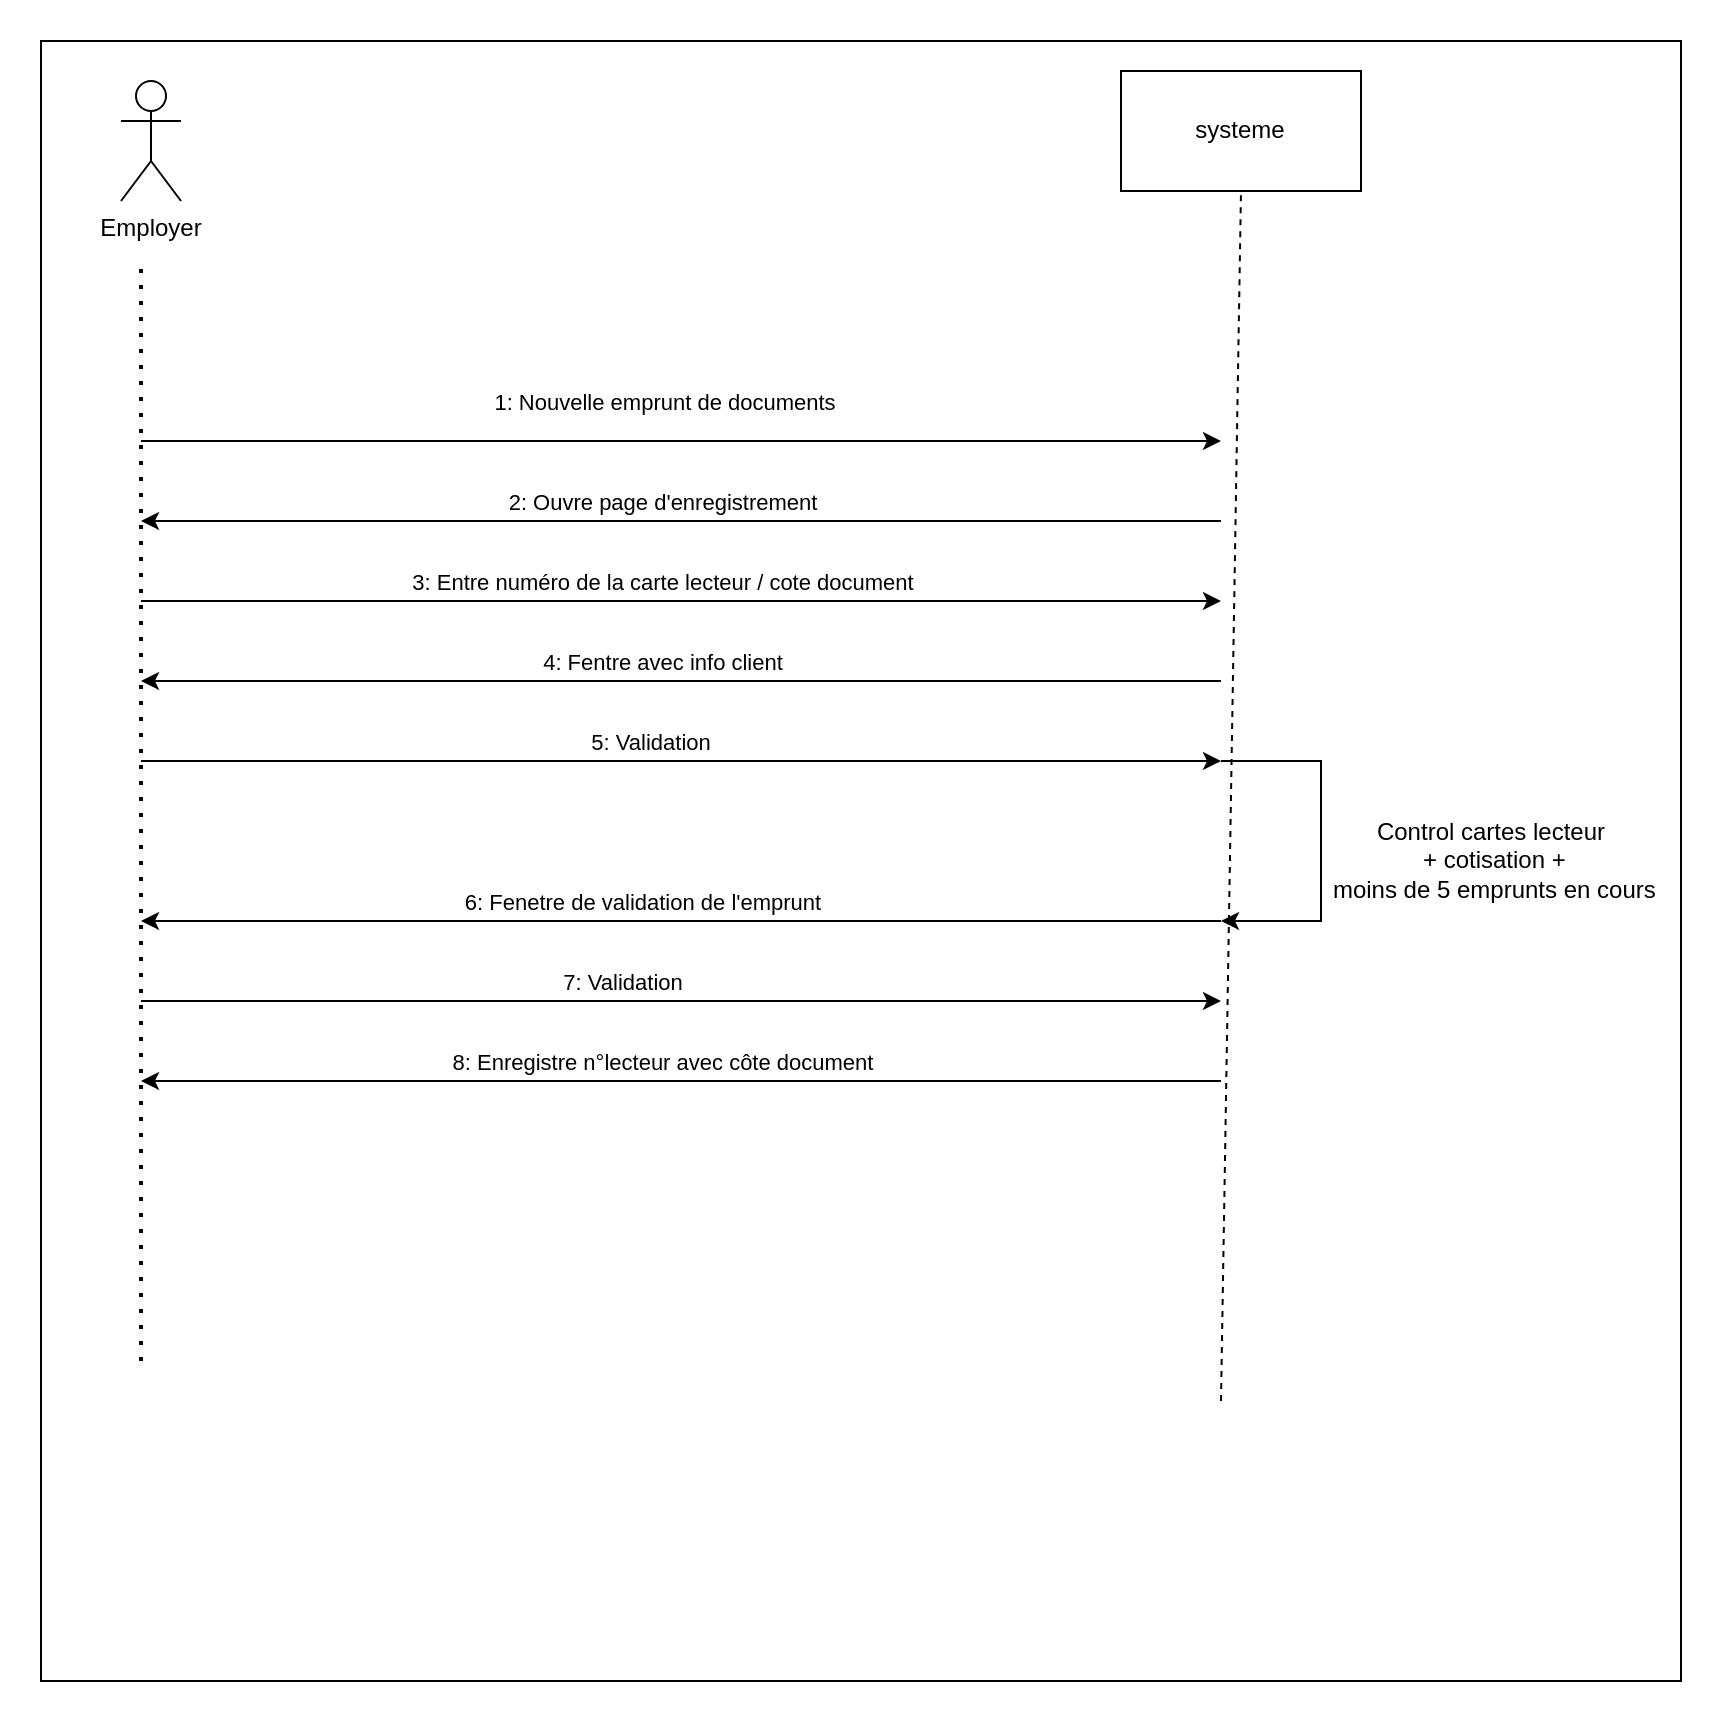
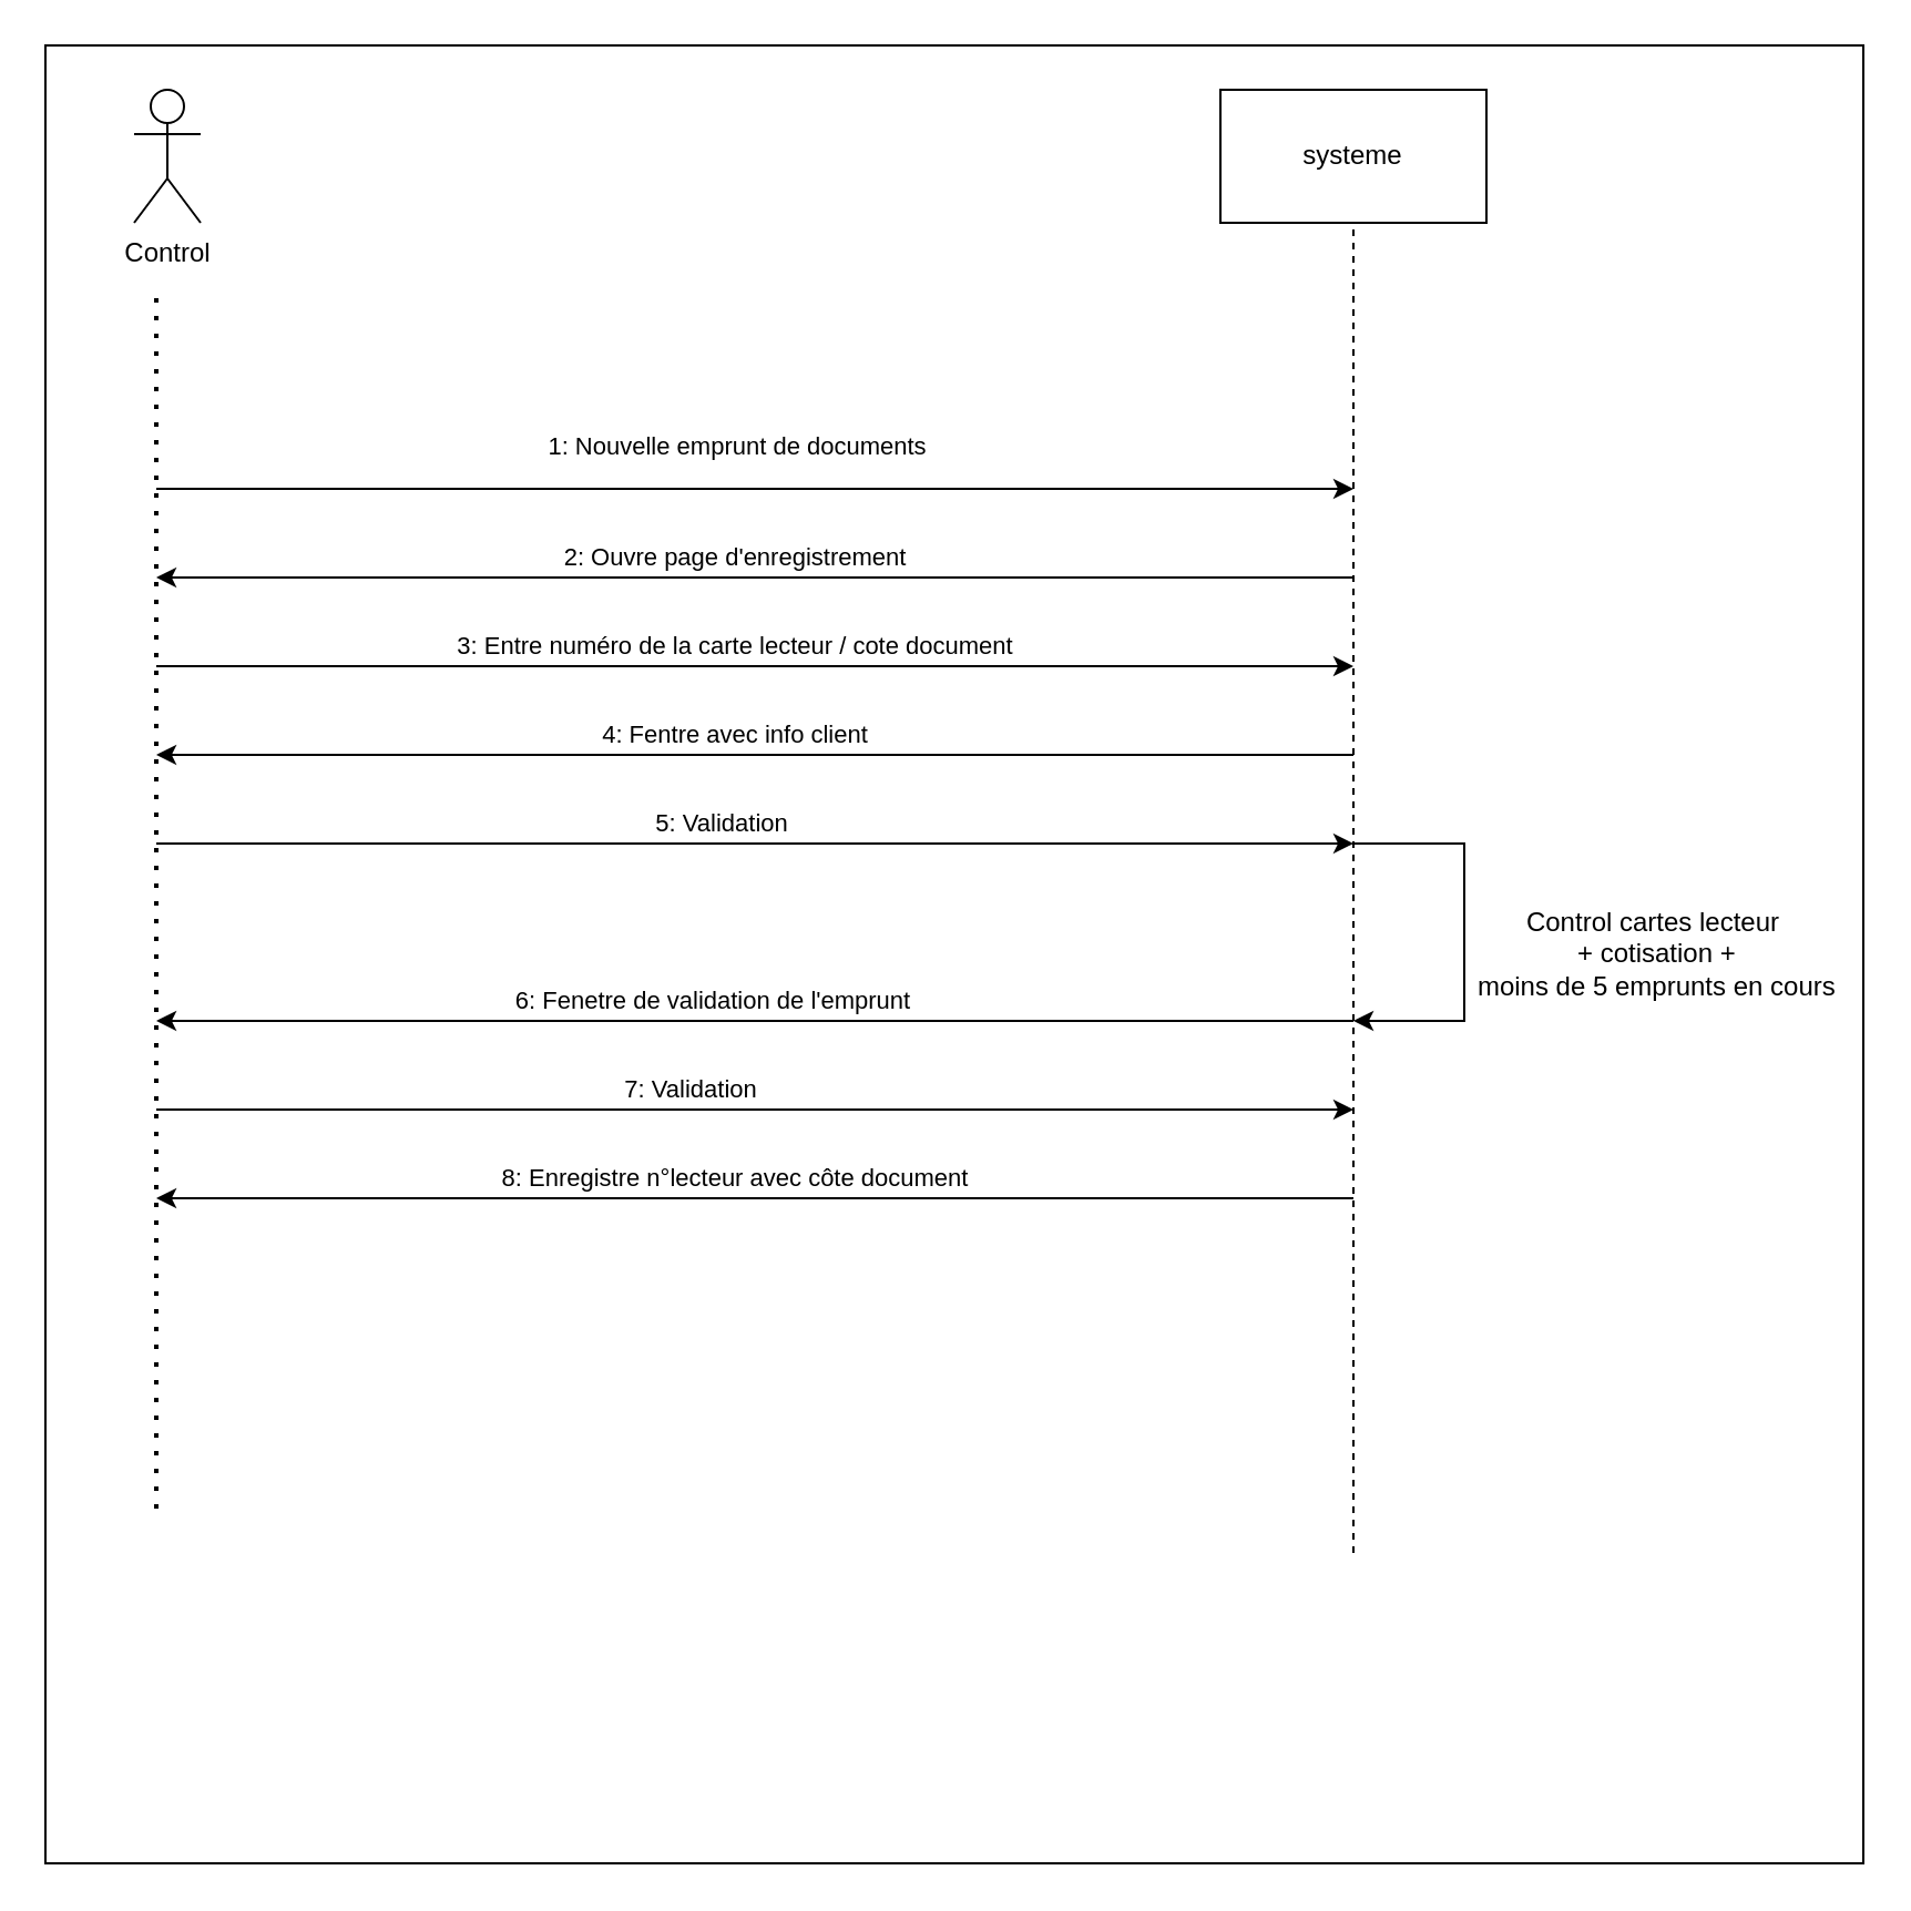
- <mxCell id="4" value="systeme" style="rounded=0;whiteSpace=wrap;html=1;" parent="1" vertex="1"><mxGeometry x="560" y="35" width="120" height="60" as="geometry" /></mxCell>
+ <mxCell id="4" value="systeme" style="rounded=0;whiteSpace=wrap;html=1;" parent="1" vertex="1"><mxGeometry x="550" y="40" width="120" height="60" as="geometry" /></mxCell>
- <mxCell id="3" value="Employer" style="shape=umlActor;verticalLabelPosition=bottom;verticalAlign=top;html=1;outlineConnect=0;" parent="1" vertex="1"><mxGeometry x="60" y="40" width="30" height="60" as="geometry" /></mxCell>
+ <mxCell id="3" value="Control" style="shape=umlActor;verticalLabelPosition=bottom;verticalAlign=top;html=1;outlineConnect=0;" parent="1" vertex="1"><mxGeometry x="60" y="40" width="30" height="60" as="geometry" /></mxCell>
